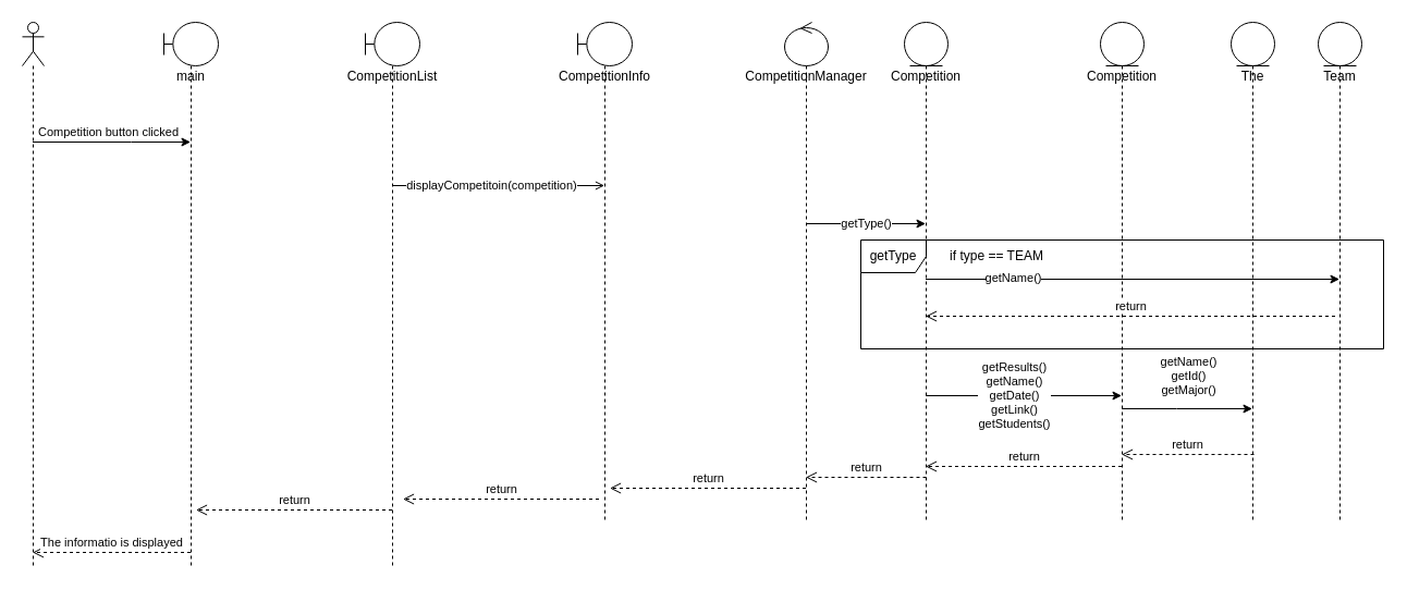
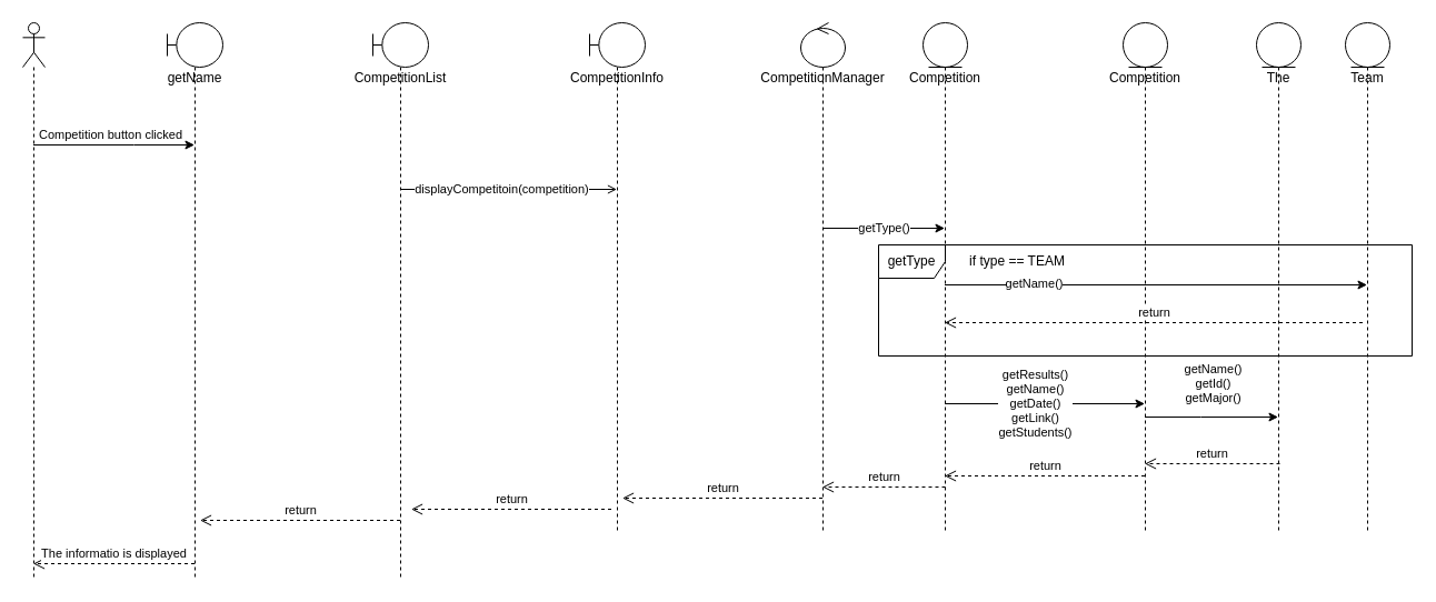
- <mxCell id="5" value="main" style="shape=umlLifeline;participant=umlBoundary;perimeter=lifelinePerimeter;whiteSpace=wrap;html=1;container=1;collapsible=0;recursiveResize=0;verticalAlign=top;spacingTop=36;outlineConnect=0;" parent="1" vertex="1"><mxGeometry x="150" y="20" width="50" height="500" as="geometry" /></mxCell>
+ <mxCell id="5" value="getName" style="shape=umlLifeline;participant=umlBoundary;perimeter=lifelinePerimeter;whiteSpace=wrap;html=1;container=1;collapsible=0;recursiveResize=0;verticalAlign=top;spacingTop=36;outlineConnect=0;" parent="1" vertex="1"><mxGeometry x="150" y="20" width="50" height="500" as="geometry" /></mxCell>
